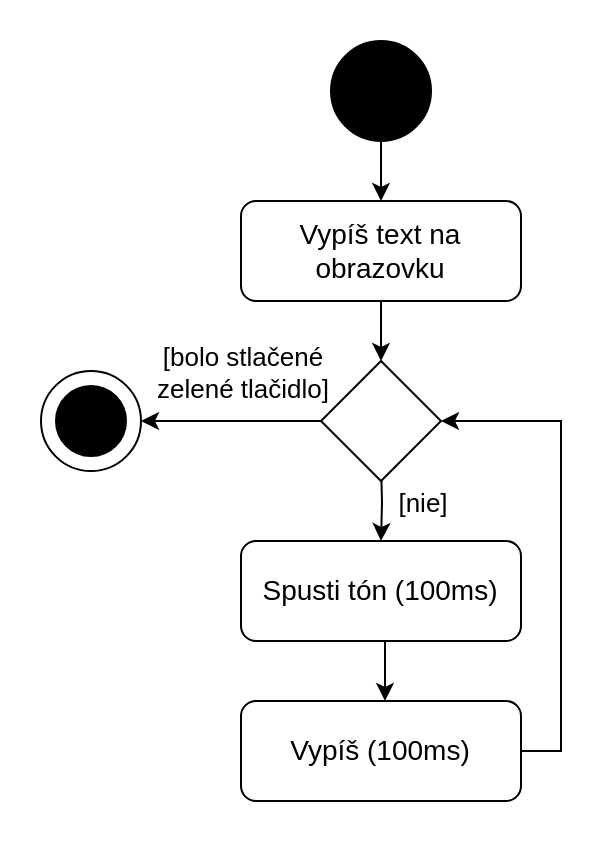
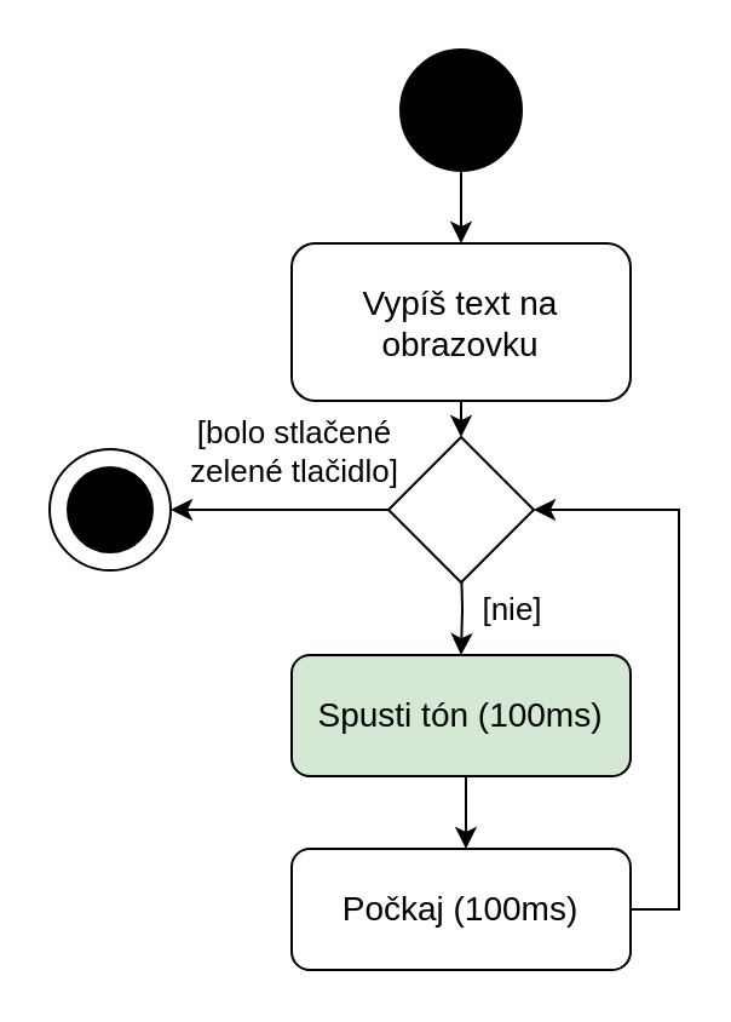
- <mxCell id="6" value="&lt;span style=&quot;font-size: 14px&quot;&gt;Vypíš text na obrazovku&lt;/span&gt;" style="rounded=1;whiteSpace=wrap;html=1;fillColor=#FFFFFF;fontStyle=0" parent="1" vertex="1"><mxGeometry x="120" y="100" width="140" height="50" as="geometry" /></mxCell>
+ <mxCell id="6" value="&lt;span style=&quot;font-size: 14px&quot;&gt;Vypíš text na obrazovku&lt;/span&gt;" style="rounded=1;whiteSpace=wrap;html=1;fillColor=#FFFFFF;fontStyle=0" parent="1" vertex="1"><mxGeometry x="120" y="100" width="140" height="65" as="geometry" /></mxCell>
- <mxCell id="10" value="&lt;span style=&quot;font-size: 14px&quot;&gt;Spusti tón (100ms)&lt;/span&gt;" style="rounded=1;whiteSpace=wrap;html=1;fillColor=#FFFFFF;fontStyle=0;" parent="1" vertex="1"><mxGeometry x="120" y="270" width="140" height="50" as="geometry" /></mxCell>
+ <mxCell id="10" value="&lt;span style=&quot;font-size: 14px&quot;&gt;Spusti tón (100ms)&lt;/span&gt;" style="rounded=1;whiteSpace=wrap;html=1;fillColor=#d5e8d4;fontStyle=0;" parent="1" vertex="1"><mxGeometry x="120" y="270" width="140" height="50" as="geometry" /></mxCell>
- <mxCell id="16" value="&lt;span style=&quot;font-size: 14px&quot;&gt;Vypíš (100ms)&lt;/span&gt;" style="rounded=1;whiteSpace=wrap;html=1;fillColor=#FFFFFF;fontStyle=0;" parent="1" vertex="1"><mxGeometry x="120" y="350" width="140" height="50" as="geometry" /></mxCell>
+ <mxCell id="16" value="&lt;span style=&quot;font-size: 14px&quot;&gt;Počkaj (100ms)&lt;/span&gt;" style="rounded=1;whiteSpace=wrap;html=1;fillColor=#FFFFFF;fontStyle=0;" parent="1" vertex="1"><mxGeometry x="120" y="350" width="140" height="50" as="geometry" /></mxCell>
